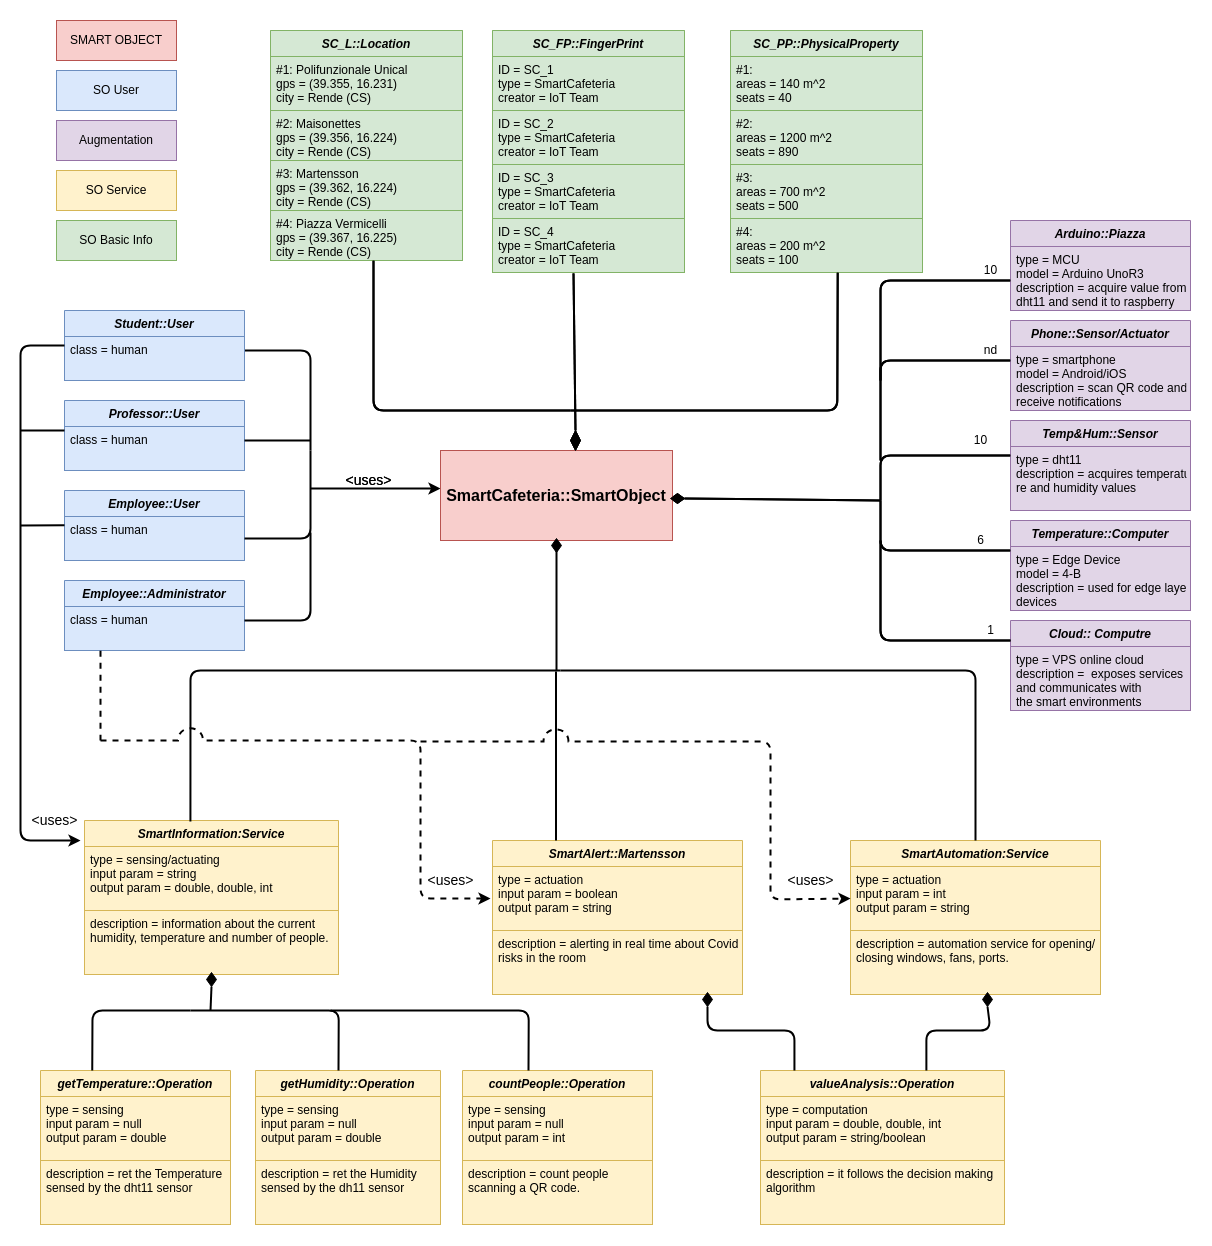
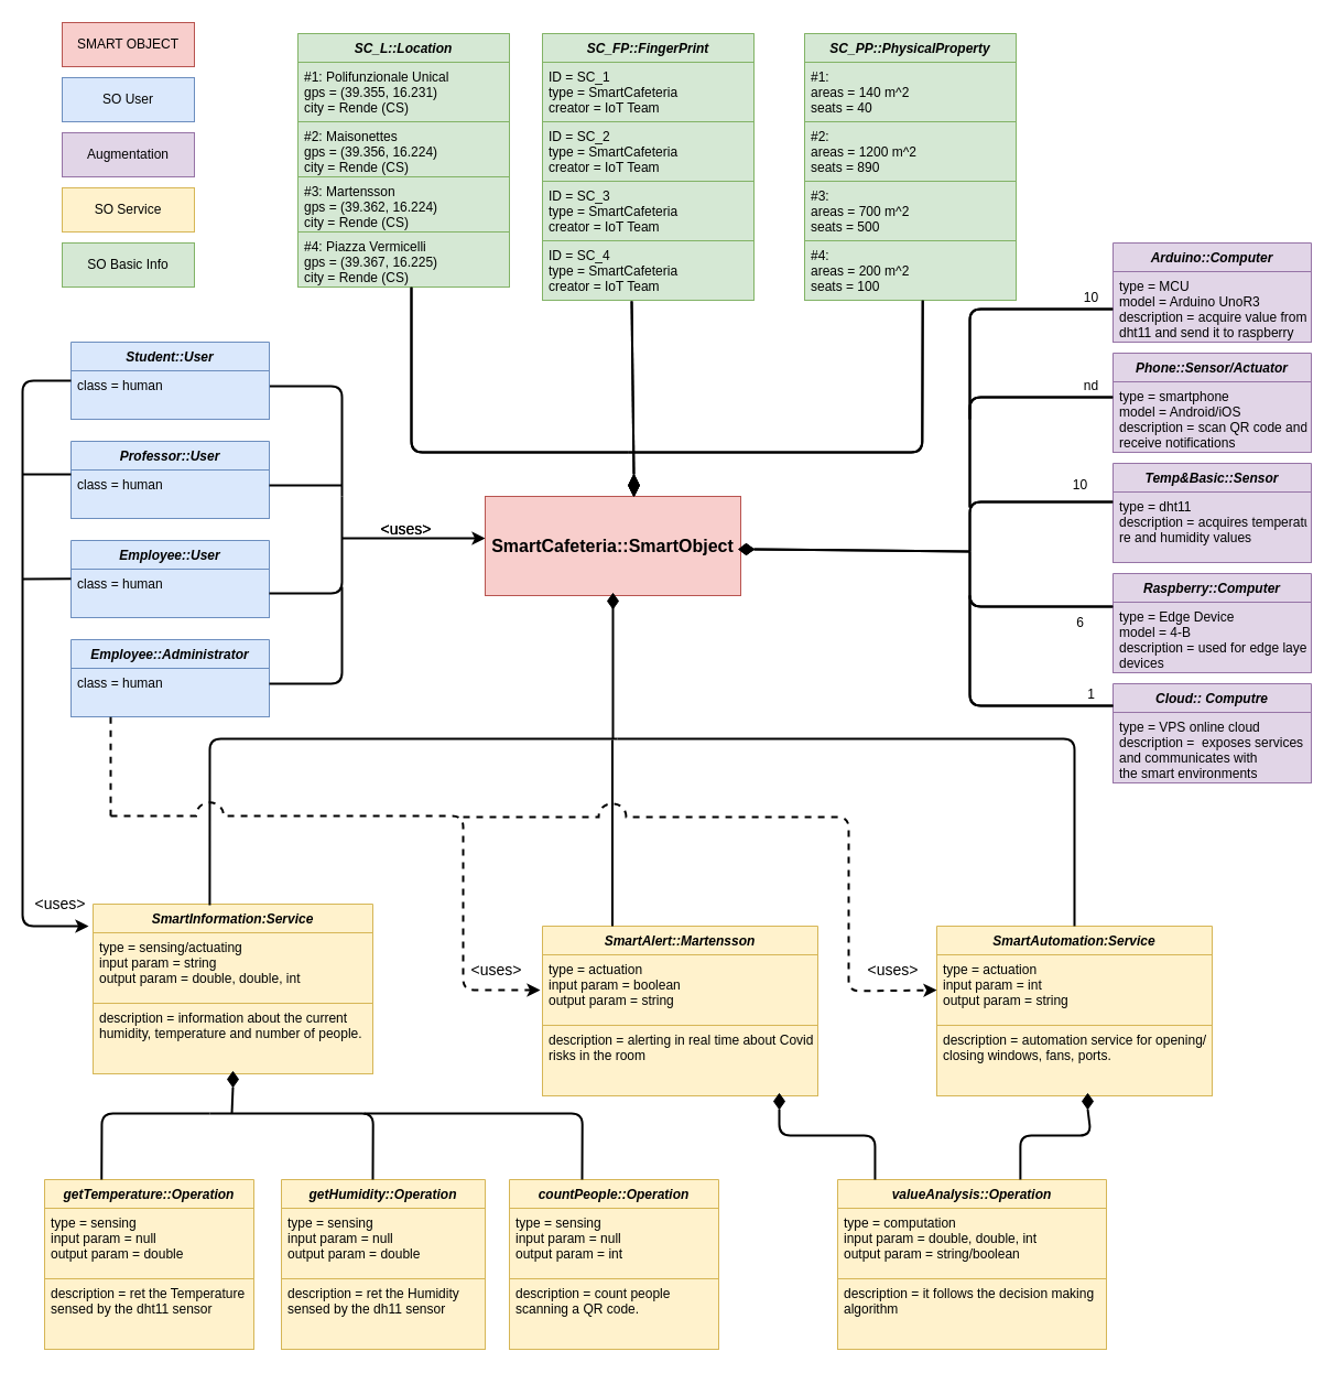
- <mxCell id="68" value="Arduino::Piazza" style="swimlane;fontStyle=3;align=center;verticalAlign=top;childLayout=stackLayout;horizontal=1;startSize=26;horizontalStack=0;resizeParent=1;resizeLast=0;collapsible=1;marginBottom=0;rounded=0;shadow=0;strokeWidth=1;fillColor=#e1d5e7;strokeColor=#9673a6;" parent="1" vertex="1"><mxGeometry x="1010" y="220" width="180" height="90" as="geometry"><mxRectangle x="230" y="140" width="160" height="26" as="alternateBounds" /></mxGeometry></mxCell>
+ <mxCell id="68" value="Arduino::Computer" style="swimlane;fontStyle=3;align=center;verticalAlign=top;childLayout=stackLayout;horizontal=1;startSize=26;horizontalStack=0;resizeParent=1;resizeLast=0;collapsible=1;marginBottom=0;rounded=0;shadow=0;strokeWidth=1;fillColor=#e1d5e7;strokeColor=#9673a6;" parent="1" vertex="1"><mxGeometry x="1010" y="220" width="180" height="90" as="geometry"><mxRectangle x="230" y="140" width="160" height="26" as="alternateBounds" /></mxGeometry></mxCell>
- <mxCell id="72" value="Temp&amp;Hum::Sensor" style="swimlane;fontStyle=3;align=center;verticalAlign=top;childLayout=stackLayout;horizontal=1;startSize=26;horizontalStack=0;resizeParent=1;resizeLast=0;collapsible=1;marginBottom=0;rounded=0;shadow=0;strokeWidth=1;fillColor=#e1d5e7;strokeColor=#9673a6;" parent="1" vertex="1"><mxGeometry x="1010" y="420" width="180" height="90" as="geometry"><mxRectangle x="230" y="140" width="160" height="26" as="alternateBounds" /></mxGeometry></mxCell>
+ <mxCell id="72" value="Temp&amp;Basic::Sensor" style="swimlane;fontStyle=3;align=center;verticalAlign=top;childLayout=stackLayout;horizontal=1;startSize=26;horizontalStack=0;resizeParent=1;resizeLast=0;collapsible=1;marginBottom=0;rounded=0;shadow=0;strokeWidth=1;fillColor=#e1d5e7;strokeColor=#9673a6;" parent="1" vertex="1"><mxGeometry x="1010" y="420" width="180" height="90" as="geometry"><mxRectangle x="230" y="140" width="160" height="26" as="alternateBounds" /></mxGeometry></mxCell>
- <mxCell id="74" value="Temperature::Computer" style="swimlane;fontStyle=3;align=center;verticalAlign=top;childLayout=stackLayout;horizontal=1;startSize=26;horizontalStack=0;resizeParent=1;resizeLast=0;collapsible=1;marginBottom=0;rounded=0;shadow=0;strokeWidth=1;fillColor=#e1d5e7;strokeColor=#9673a6;" parent="1" vertex="1"><mxGeometry x="1010" y="520" width="180" height="90" as="geometry"><mxRectangle x="230" y="140" width="160" height="26" as="alternateBounds" /></mxGeometry></mxCell>
+ <mxCell id="74" value="Raspberry::Computer" style="swimlane;fontStyle=3;align=center;verticalAlign=top;childLayout=stackLayout;horizontal=1;startSize=26;horizontalStack=0;resizeParent=1;resizeLast=0;collapsible=1;marginBottom=0;rounded=0;shadow=0;strokeWidth=1;fillColor=#e1d5e7;strokeColor=#9673a6;" parent="1" vertex="1"><mxGeometry x="1010" y="520" width="180" height="90" as="geometry"><mxRectangle x="230" y="140" width="160" height="26" as="alternateBounds" /></mxGeometry></mxCell>
- <mxCell id="140" value="6" style="text;html=1;align=center;verticalAlign=middle;resizable=0;points=[];autosize=1;strokeColor=none;" parent="1" vertex="1"><mxGeometry x="970" y="530" width="20" height="20" as="geometry" /></mxCell>
+ <mxCell id="140" value="6" style="text;html=1;align=center;verticalAlign=middle;resizable=0;points=[];autosize=1;strokeColor=none;" parent="1" vertex="1"><mxGeometry x="970" y="555" width="20" height="20" as="geometry" /></mxCell>
